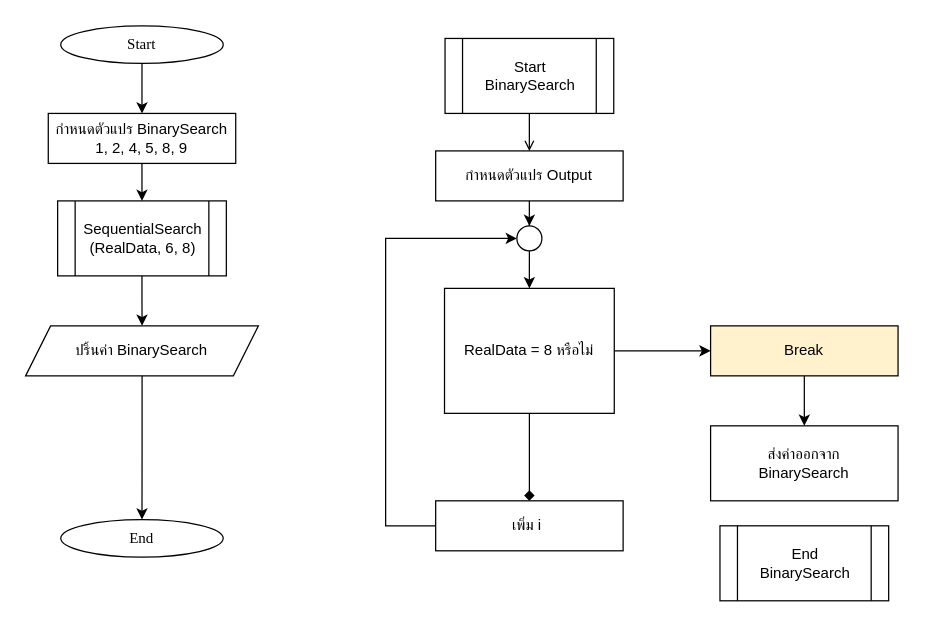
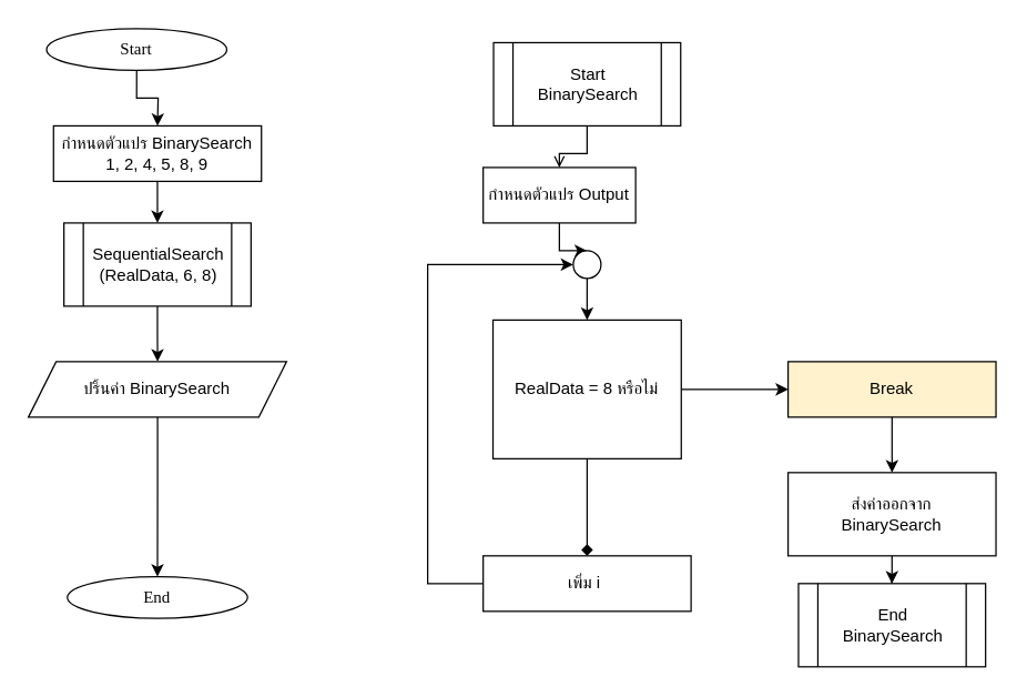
- <mxCell id="3" value="&lt;font data-font-src=&quot;https://fonts.googleapis.com/css?family=Sarabun&quot; face=&quot;Sarabun&quot;&gt;Start&lt;/font&gt;" style="ellipse;whiteSpace=wrap;html=1;" vertex="1" parent="1"><mxGeometry x="48.13" y="20" width="130" height="30" as="geometry" /></mxCell>
+ <mxCell id="3" value="&lt;font data-font-src=&quot;https://fonts.googleapis.com/css?family=Sarabun&quot; face=&quot;Sarabun&quot;&gt;Start&lt;/font&gt;" style="ellipse;whiteSpace=wrap;html=1;" vertex="1" parent="1"><mxGeometry x="33.13" y="20" width="130" height="30" as="geometry" /></mxCell>
- <mxCell id="13" value="กำหนดตัวแปร Output" style="rounded=0;whiteSpace=wrap;html=1;" vertex="1" parent="1"><mxGeometry x="348.13" y="120" width="150" height="40" as="geometry" /></mxCell>
+ <mxCell id="13" value="กำหนดตัวแปร Output" style="rounded=0;whiteSpace=wrap;html=1;" vertex="1" parent="1"><mxGeometry x="348.13" y="120" width="110" height="40" as="geometry" /></mxCell>
+ <mxCell id="17" value="" style="edgeStyle=orthogonalEdgeStyle;rounded=0;orthogonalLoop=1;jettySize=auto;html=1;" edge="1" parent="1" source="18" target="23"><mxGeometry relative="1" as="geometry" /></mxCell>
